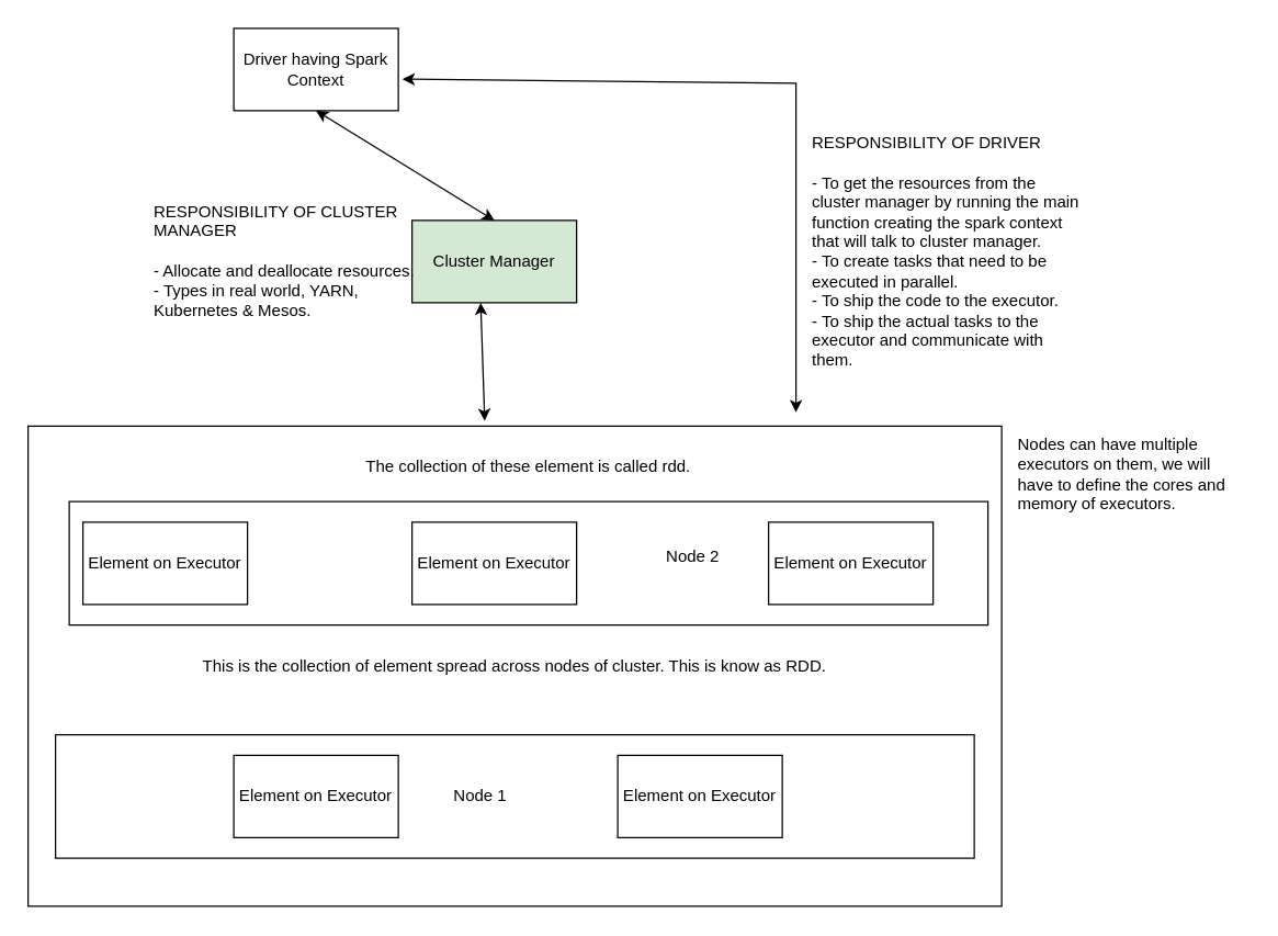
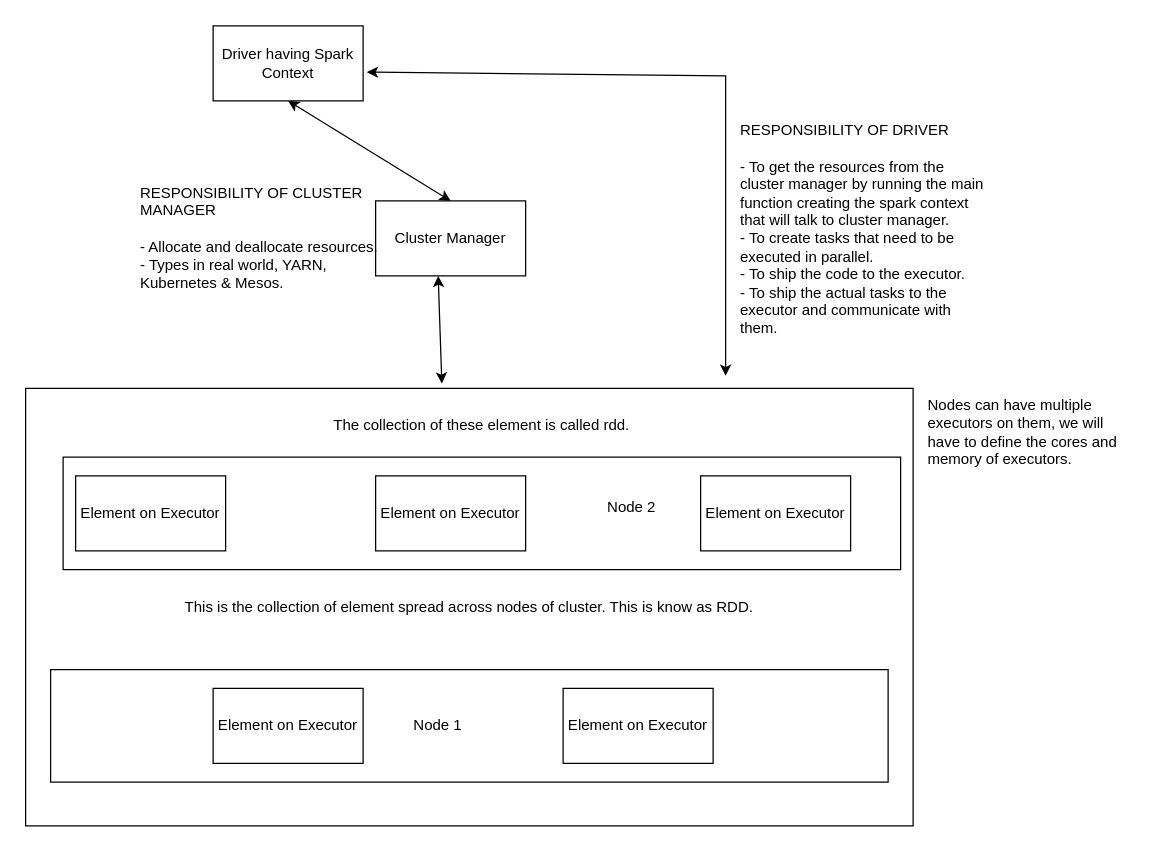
- <mxCell id="12" value="Cluster Manager" style="rounded=0;whiteSpace=wrap;html=1;fillColor=#d5e8d4;" vertex="1" parent="1"><mxGeometry x="300" y="160" width="120" height="60" as="geometry" /></mxCell>
+ <mxCell id="12" value="Cluster Manager" style="rounded=0;whiteSpace=wrap;html=1;" vertex="1" parent="1"><mxGeometry x="300" y="160" width="120" height="60" as="geometry" /></mxCell>
